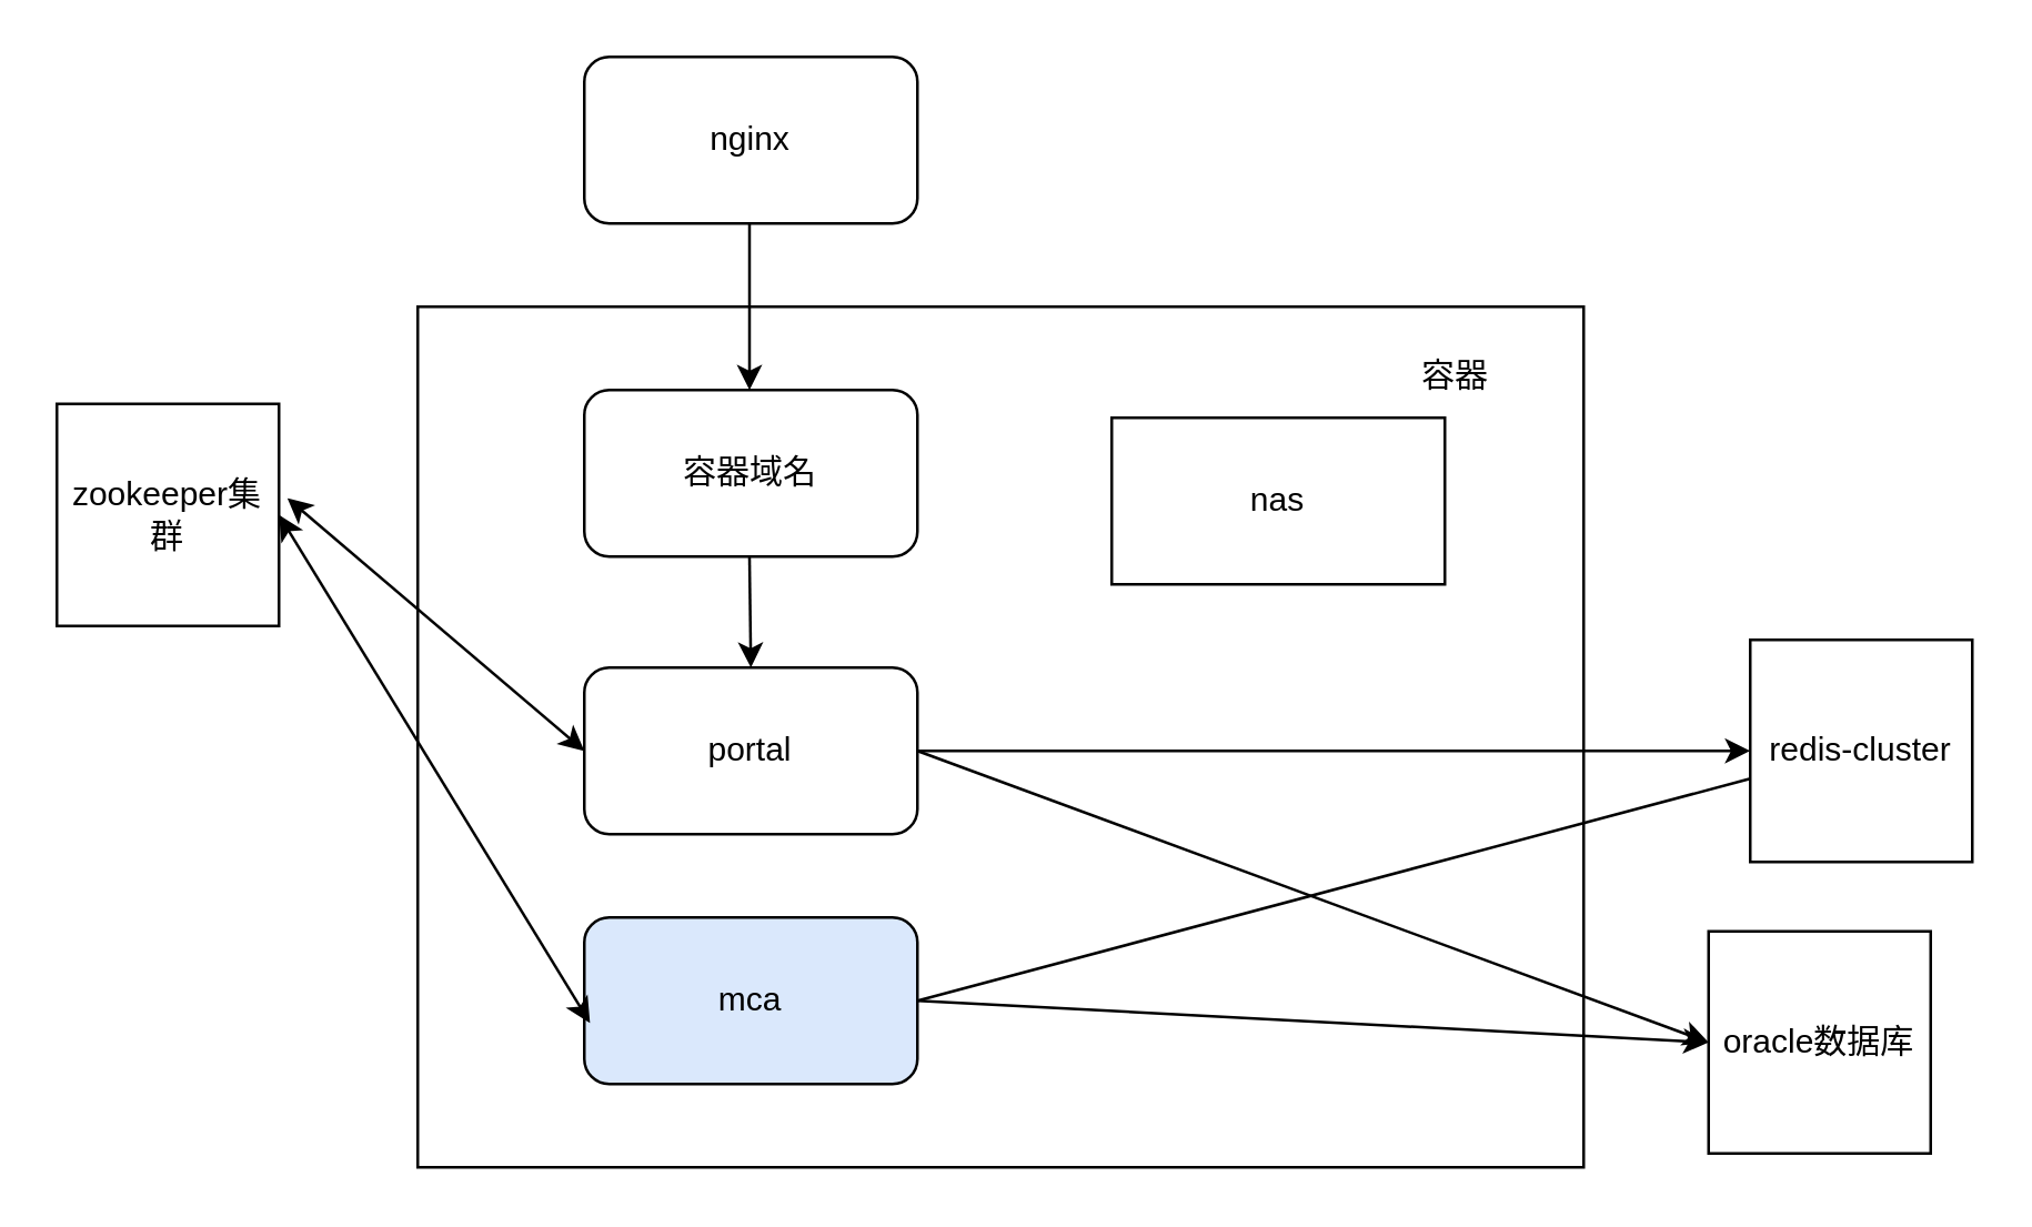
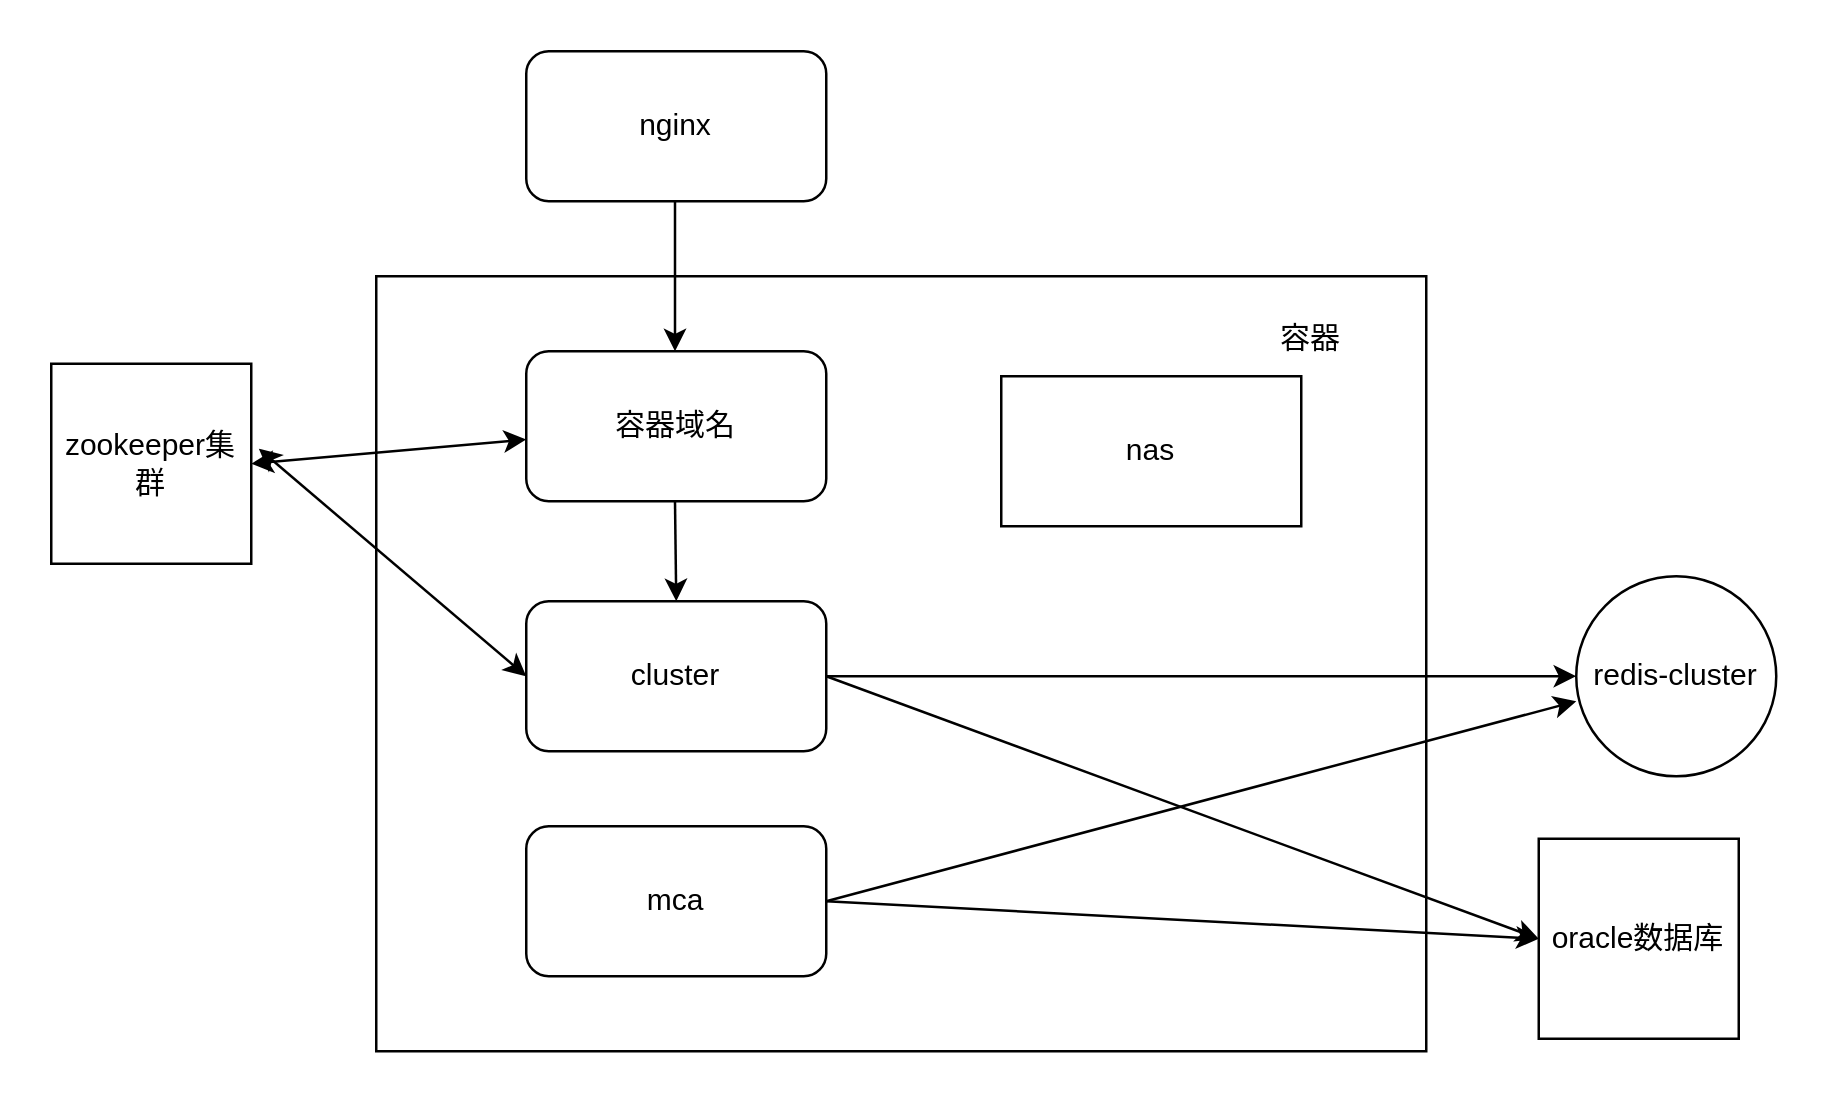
- <mxCell id="4" value="portal" style="rounded=1;whiteSpace=wrap;html=1;" parent="1" vertex="1"><mxGeometry x="210" y="240" width="120" height="60" as="geometry" /></mxCell>
+ <mxCell id="4" value="cluster" style="rounded=1;whiteSpace=wrap;html=1;" parent="1" vertex="1"><mxGeometry x="210" y="240" width="120" height="60" as="geometry" /></mxCell>
- <mxCell id="6" value="redis-cluster" style="whiteSpace=wrap;html=1;aspect=fixed;" parent="1" vertex="1"><mxGeometry x="630" y="230" width="80" height="80" as="geometry" /></mxCell>
+ <mxCell id="6" value="redis-cluster" style="ellipse;whiteSpace=wrap;html=1;aspect=fixed;" parent="1" vertex="1"><mxGeometry x="630" y="230" width="80" height="80" as="geometry" /></mxCell>
- <mxCell id="12" value="" style="endArrow=classic;startArrow=classic;html=1;rounded=0;entryX=0.017;entryY=0.633;entryDx=0;entryDy=0;entryPerimeter=0;exitX=1;exitY=0.5;exitDx=0;exitDy=0;" edge="1" parent="1" source="7" target="5"><mxGeometry width="50" height="50" relative="1" as="geometry"><mxPoint y="240" as="sourcePoint" x="80" /><mxPoint x="520" y="270" as="targetPoint" /></mxGeometry></mxCell>
+ <mxCell id="12" value="" style="endArrow=classic;startArrow=classic;html=1;rounded=0;exitX=1;exitY=0.5;exitDx=0;exitDy=0;" edge="1" parent="1" source="7" target="13"><mxGeometry width="50" height="50" relative="1" as="geometry"><mxPoint y="240" as="sourcePoint" x="80" /><mxPoint x="520" y="270" as="targetPoint" /></mxGeometry></mxCell>
- <mxCell id="17" value="" style="endArrow=none;html=1;rounded=0;exitX=1;exitY=0.5;exitDx=0;exitDy=0;entryX=0;entryY=0.625;entryDx=0;entryDy=0;entryPerimeter=0;" edge="1" parent="1" source="5" target="6"><mxGeometry width="50" height="50" relative="1" as="geometry"><mxPoint x="470" y="320" as="sourcePoint" /><mxPoint x="520" y="270" as="targetPoint" /></mxGeometry></mxCell>
+ <mxCell id="17" value="" style="endArrow=classic;html=1;rounded=0;exitX=1;exitY=0.5;exitDx=0;exitDy=0;entryX=0;entryY=0.625;entryDx=0;entryDy=0;entryPerimeter=0;" edge="1" parent="1" source="5" target="6"><mxGeometry width="50" height="50" relative="1" as="geometry"><mxPoint x="470" y="320" as="sourcePoint" /><mxPoint x="520" y="270" as="targetPoint" /></mxGeometry></mxCell>
- <mxCell id="5" value="mca" style="rounded=1;whiteSpace=wrap;html=1;fillColor=#dae8fc;" parent="1" vertex="1"><mxGeometry x="210" y="330" width="120" height="60" as="geometry" /></mxCell>
+ <mxCell id="5" value="mca" style="rounded=1;whiteSpace=wrap;html=1;" parent="1" vertex="1"><mxGeometry x="210" y="330" width="120" height="60" as="geometry" /></mxCell>
